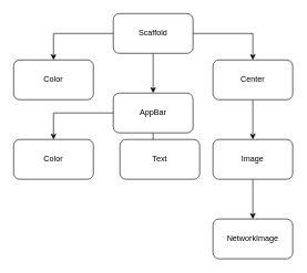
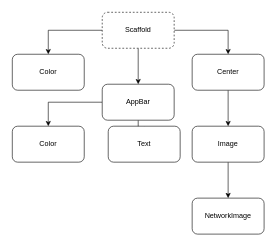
- <mxCell id="5" value="Scaffold" style="rounded=1;whiteSpace=wrap;html=1;" vertex="1" parent="1"><mxGeometry x="170" y="20" width="120" height="60" as="geometry" /></mxCell>
+ <mxCell id="5" value="Scaffold" style="rounded=1;whiteSpace=wrap;html=1;dashed=1;" vertex="1" parent="1"><mxGeometry x="170" y="20" width="120" height="60" as="geometry" /></mxCell>
